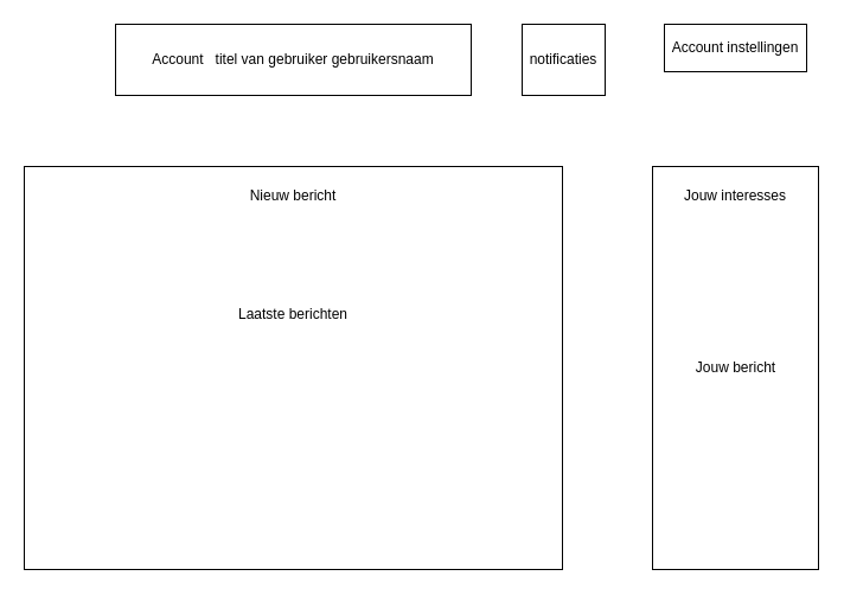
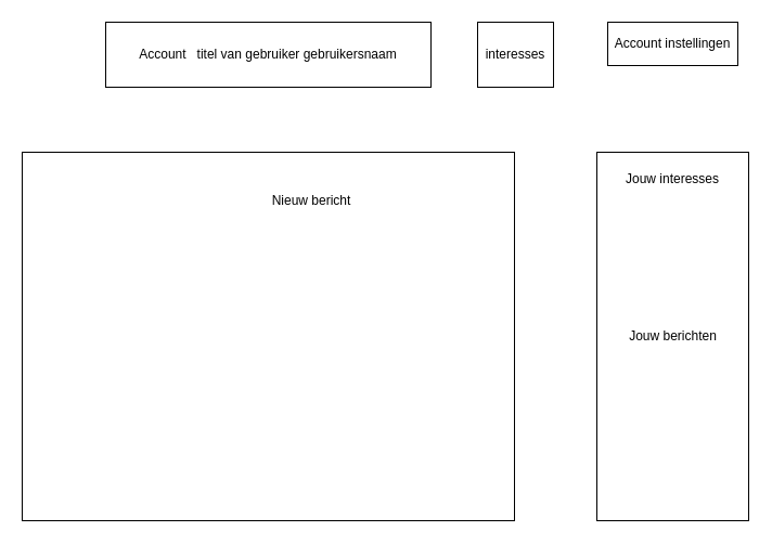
- <mxCell id="10" value="notificaties" style="rounded=0;whiteSpace=wrap;html=1;" parent="1" vertex="1"><mxGeometry x="440" y="20" width="70" height="60" as="geometry" /></mxCell>
+ <mxCell id="10" value="interesses" style="rounded=0;whiteSpace=wrap;html=1;" parent="1" vertex="1"><mxGeometry x="440" y="20" width="70" height="60" as="geometry" /></mxCell>
- <mxCell id="9" value="Nieuw bericht" style="text;html=1;strokeColor=none;fillColor=none;align=center;verticalAlign=middle;whiteSpace=wrap;rounded=0;" parent="1" vertex="1"><mxGeometry x="164" y="150" width="166" height="30" as="geometry" /></mxCell>
+ <mxCell id="9" value="Nieuw bericht" style="text;html=1;strokeColor=none;fillColor=none;align=center;verticalAlign=middle;whiteSpace=wrap;rounded=0;" parent="1" vertex="1"><mxGeometry x="204" y="170" width="166" height="30" as="geometry" /></mxCell>
- <mxCell id="4" value="Laatste berichten" style="text;html=1;strokeColor=none;fillColor=none;align=center;verticalAlign=middle;whiteSpace=wrap;rounded=0;" parent="1" vertex="1"><mxGeometry x="197" y="250" width="100" height="30" as="geometry" /></mxCell>
- <mxCell id="7" value="Jouw bericht" style="text;html=1;strokeColor=none;fillColor=none;align=center;verticalAlign=middle;whiteSpace=wrap;rounded=0;" parent="1" vertex="1"><mxGeometry x="572.5" y="295" width="95" height="30" as="geometry" /></mxCell>
+ <mxCell id="7" value="Jouw berichten" style="text;html=1;strokeColor=none;fillColor=none;align=center;verticalAlign=middle;whiteSpace=wrap;rounded=0;" parent="1" vertex="1"><mxGeometry x="572.5" y="295" width="95" height="30" as="geometry" /></mxCell>
